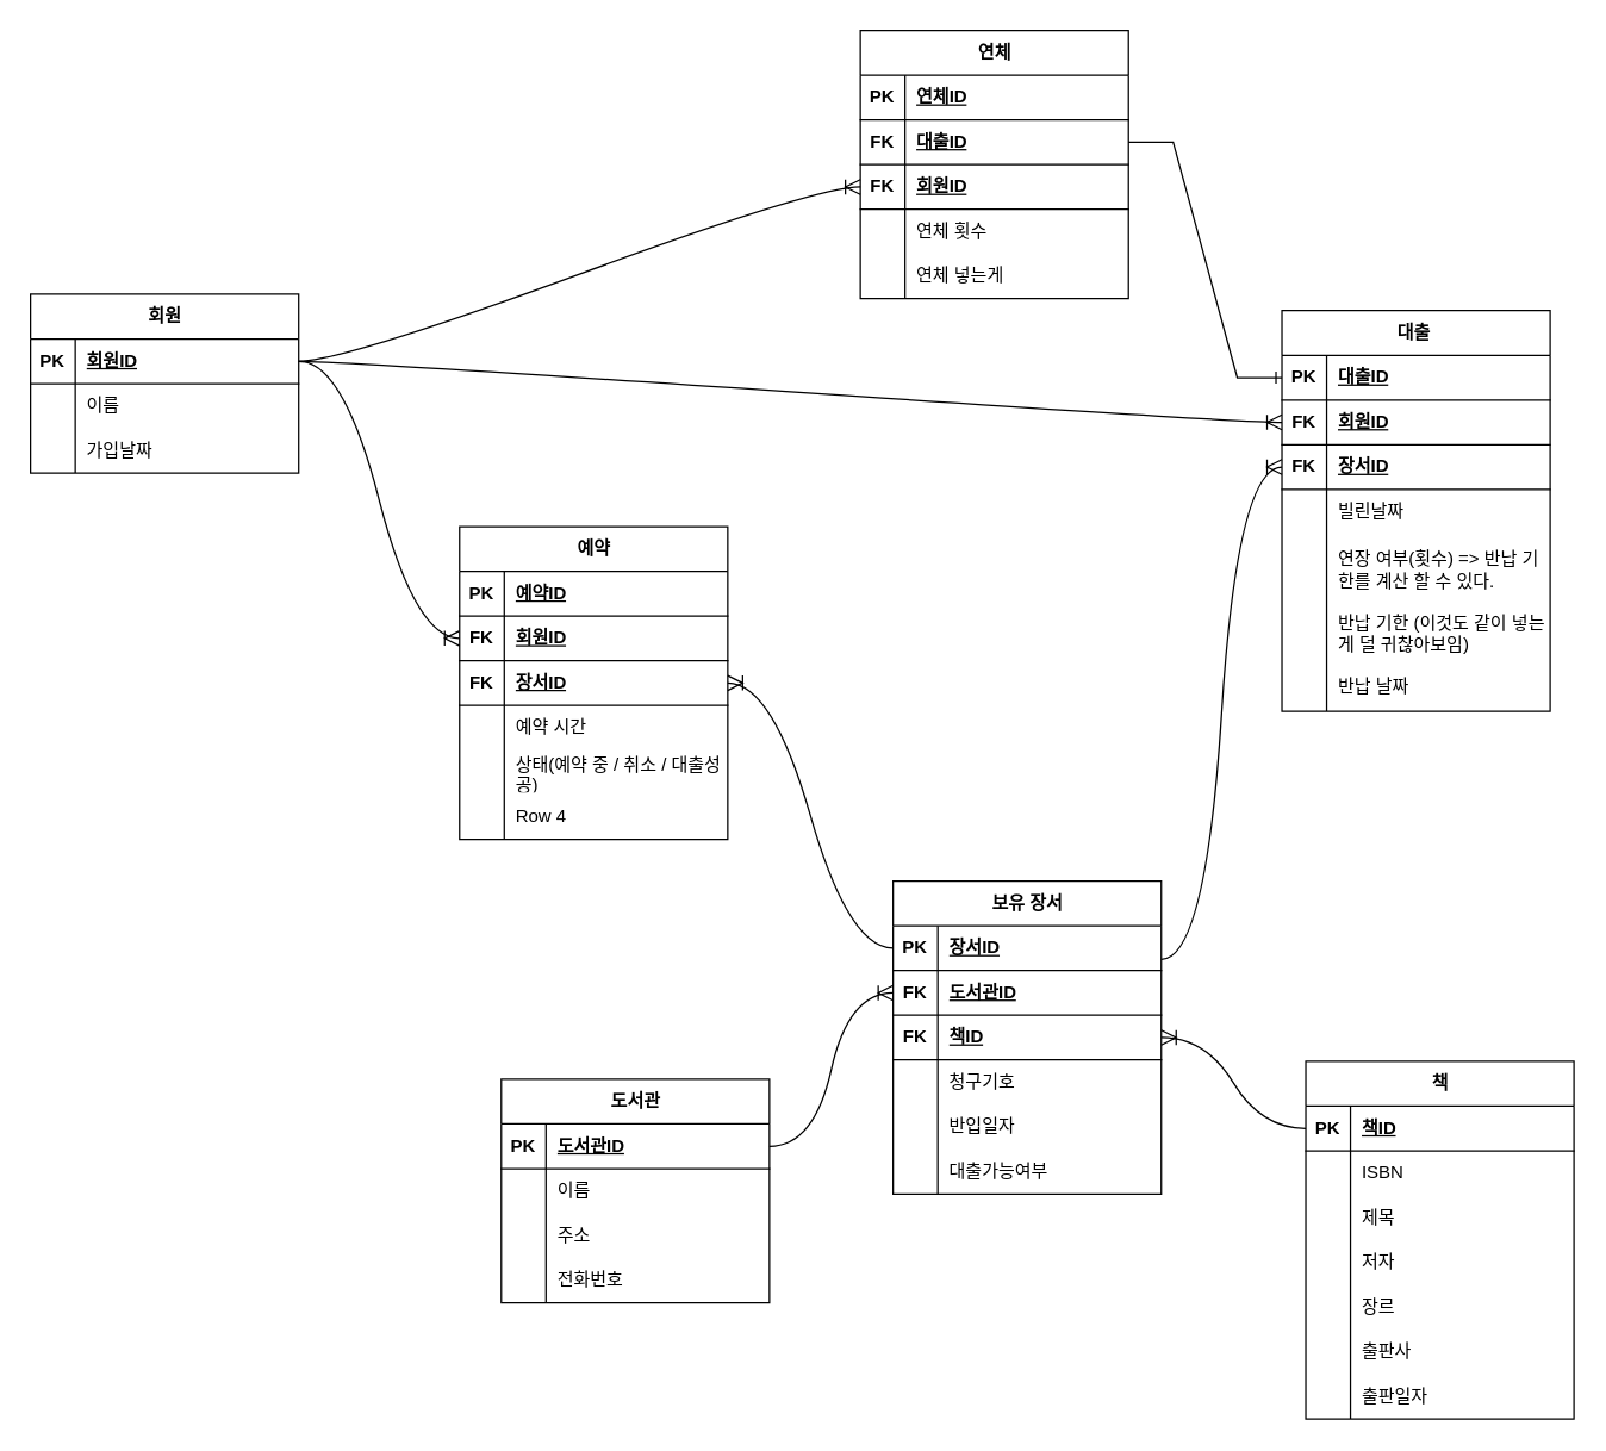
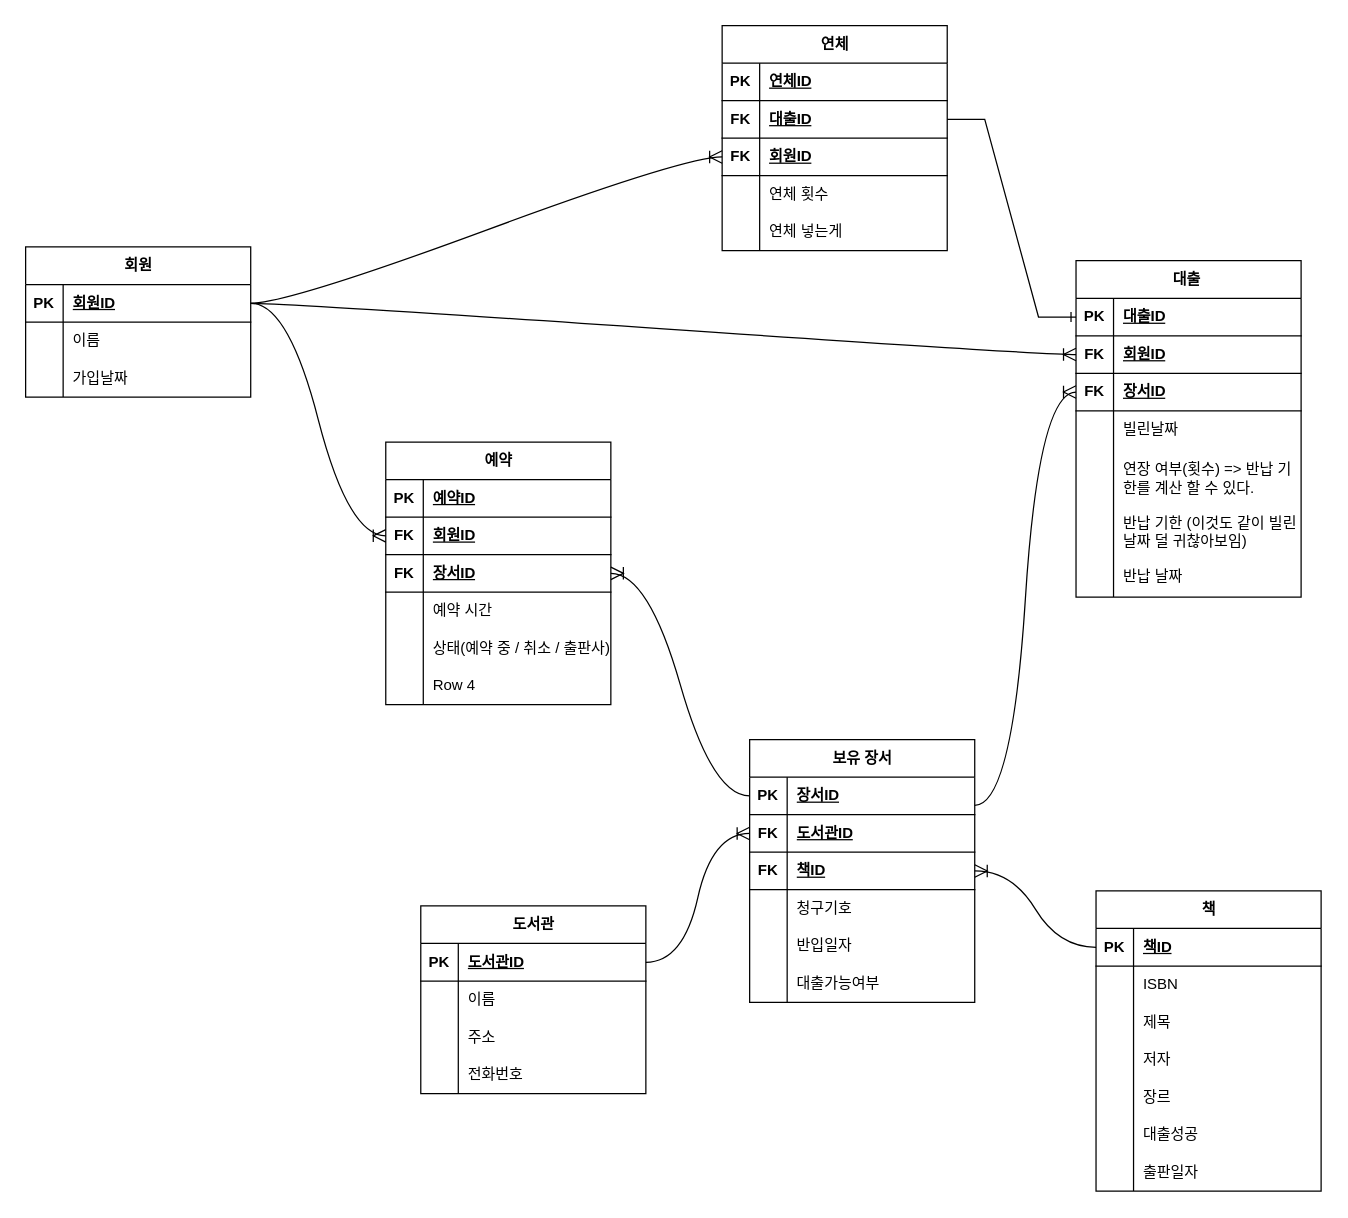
- <mxCell id="86" value="반납 기한 (이것도 같이 넣는게 덜 귀찮아보임)" style="shape=partialRectangle;connectable=0;fillColor=none;top=0;left=0;bottom=0;right=0;align=left;spacingLeft=6;overflow=hidden;whiteSpace=wrap;html=1;" parent="84" vertex="1"><mxGeometry x="30" width="150" height="40" as="geometry"><mxRectangle width="150" height="40" as="alternateBounds" /></mxGeometry></mxCell>
+ <mxCell id="86" value="반납 기한 (이것도 같이 빌린날짜 덜 귀찮아보임)" style="shape=partialRectangle;connectable=0;fillColor=none;top=0;left=0;bottom=0;right=0;align=left;spacingLeft=6;overflow=hidden;whiteSpace=wrap;html=1;" parent="84" vertex="1"><mxGeometry x="30" width="150" height="40" as="geometry"><mxRectangle width="150" height="40" as="alternateBounds" /></mxGeometry></mxCell>
- <mxCell id="107" value="상태(예약 중 / 취소 / 대출성공)" style="shape=partialRectangle;connectable=0;fillColor=none;top=0;left=0;bottom=0;right=0;align=left;spacingLeft=6;overflow=hidden;whiteSpace=wrap;html=1;" parent="105" vertex="1"><mxGeometry x="30" width="150" height="30" as="geometry"><mxRectangle width="150" height="30" as="alternateBounds" /></mxGeometry></mxCell>
+ <mxCell id="107" value="상태(예약 중 / 취소 / 출판사)" style="shape=partialRectangle;connectable=0;fillColor=none;top=0;left=0;bottom=0;right=0;align=left;spacingLeft=6;overflow=hidden;whiteSpace=wrap;html=1;" parent="105" vertex="1"><mxGeometry x="30" width="150" height="30" as="geometry"><mxRectangle width="150" height="30" as="alternateBounds" /></mxGeometry></mxCell>
- <mxCell id="20" value="출판사" style="shape=partialRectangle;connectable=0;fillColor=none;top=0;left=0;bottom=0;right=0;align=left;spacingLeft=6;overflow=hidden;whiteSpace=wrap;html=1;" parent="18" vertex="1"><mxGeometry x="30" width="150" height="30" as="geometry"><mxRectangle width="150" height="30" as="alternateBounds" /></mxGeometry></mxCell>
+ <mxCell id="20" value="대출성공" style="shape=partialRectangle;connectable=0;fillColor=none;top=0;left=0;bottom=0;right=0;align=left;spacingLeft=6;overflow=hidden;whiteSpace=wrap;html=1;" parent="18" vertex="1"><mxGeometry x="30" width="150" height="30" as="geometry"><mxRectangle width="150" height="30" as="alternateBounds" /></mxGeometry></mxCell>
